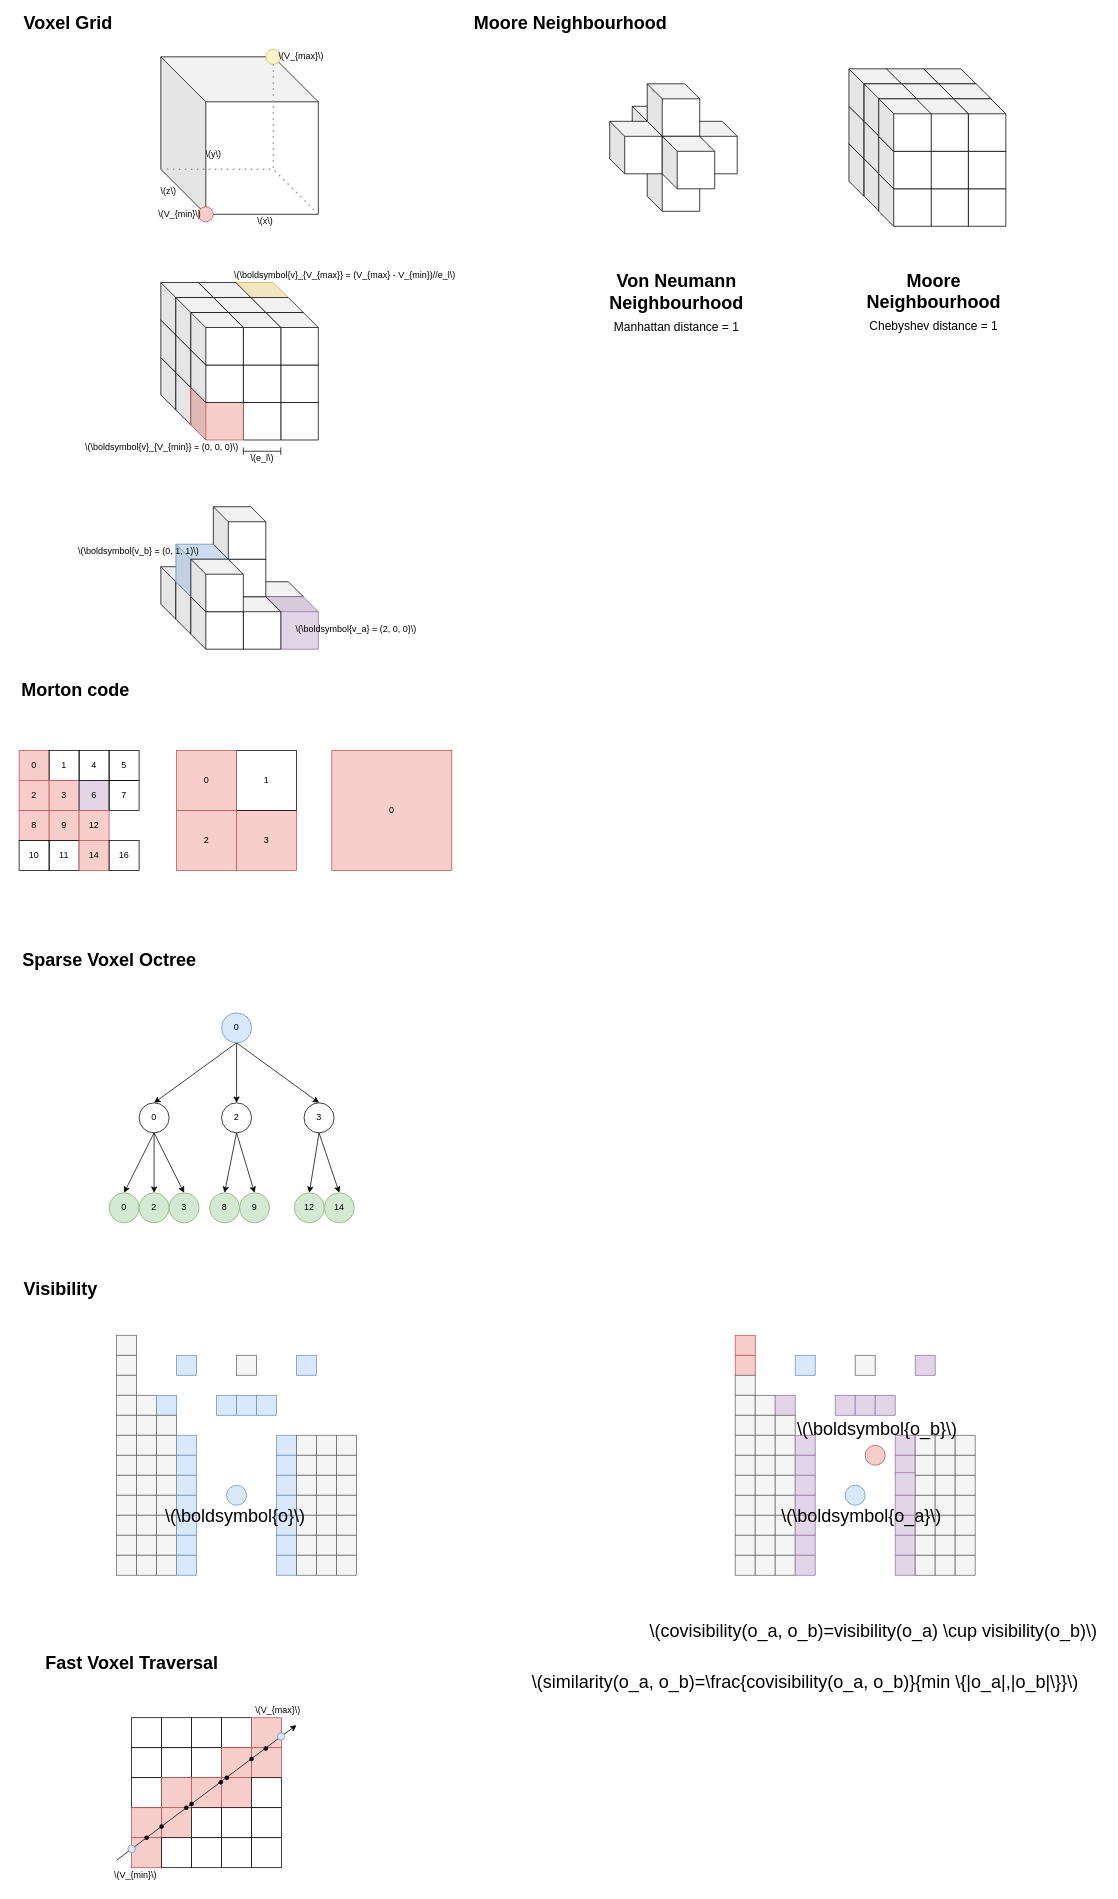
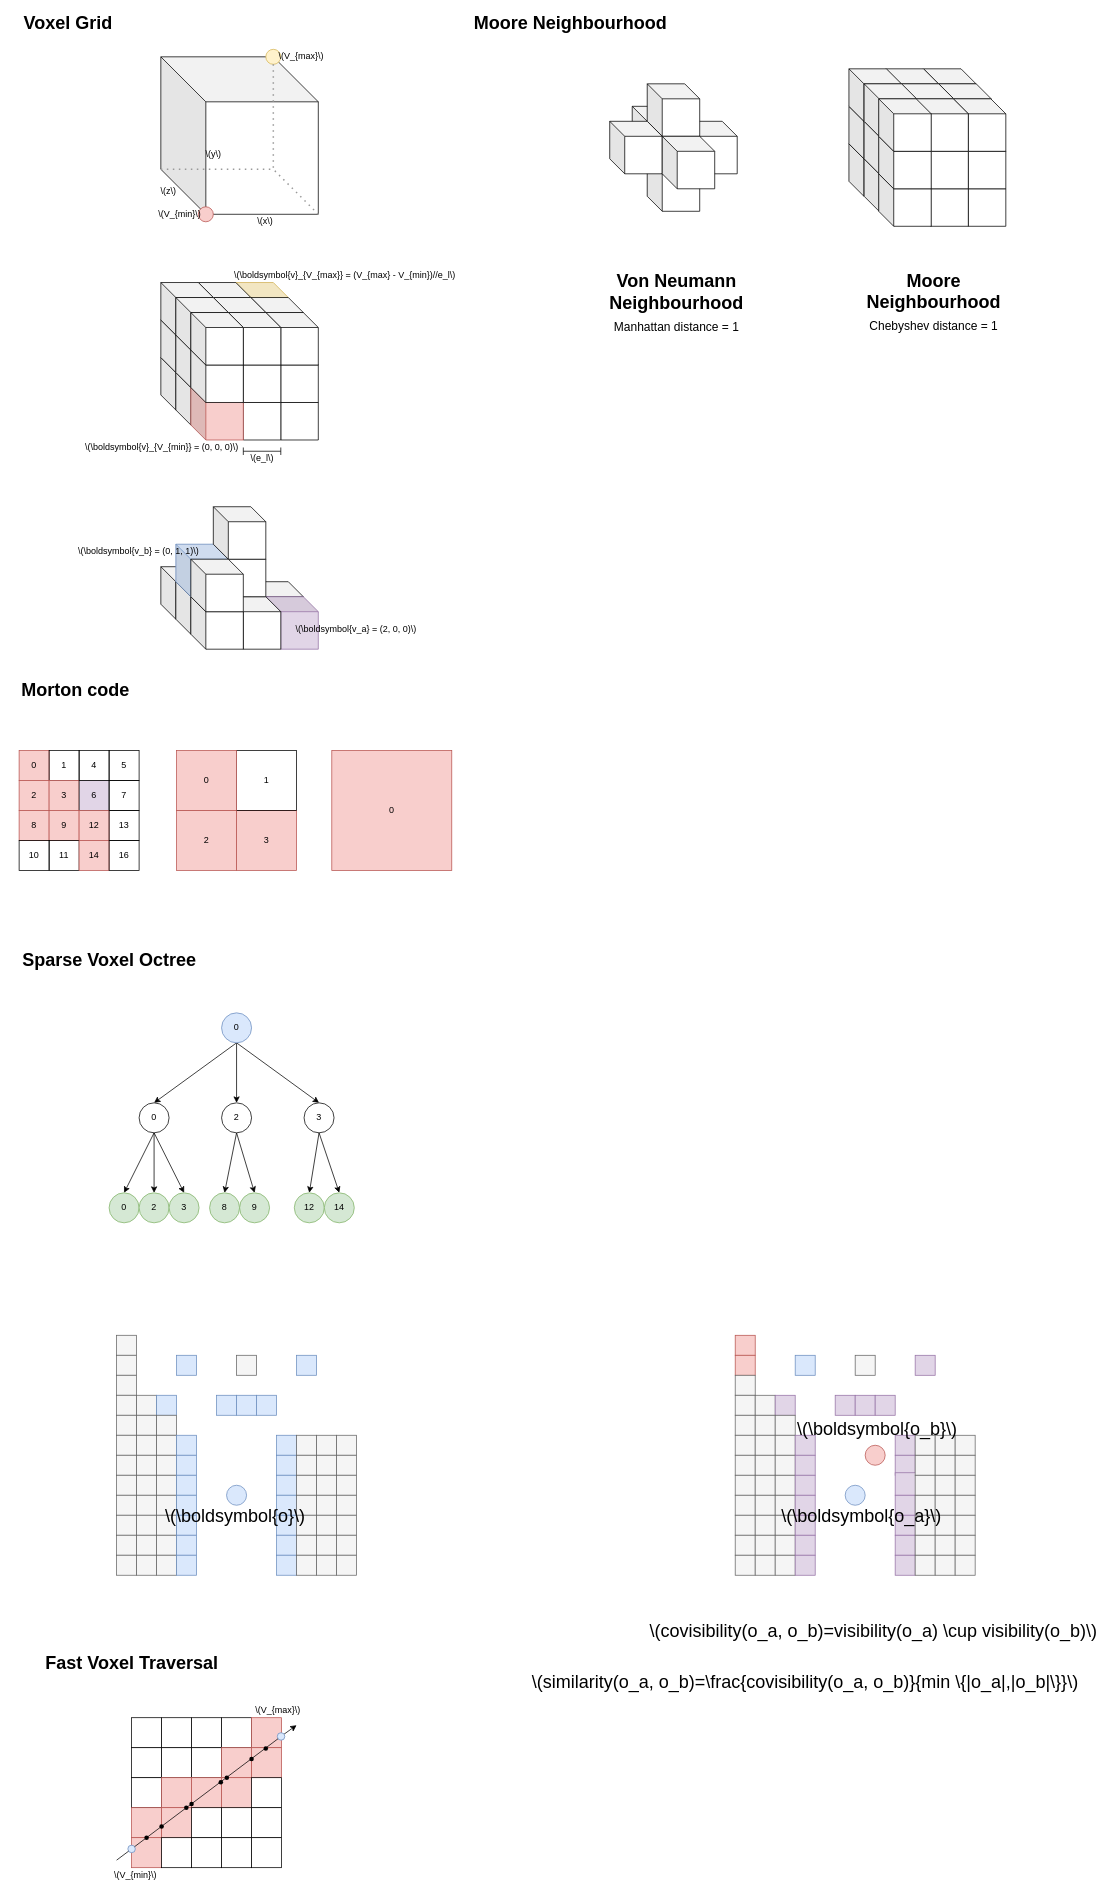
+ <mxCell id="84" value="13" style="whiteSpace=wrap;html=1;aspect=fixed;fillColor=none;" parent="72" vertex="1"><mxGeometry x="120" y="80" width="40" height="40" as="geometry" /></mxCell>
- <mxCell id="191" value="&lt;font style=&quot;font-size: 24px&quot;&gt;&lt;b&gt;Visibility&lt;/b&gt;&lt;/font&gt;" style="text;html=1;align=center;verticalAlign=middle;resizable=0;points=[];autosize=1;strokeColor=none;fillColor=none;" parent="1" vertex="1"><mxGeometry x="25" y="1709" width="110" height="20" as="geometry" /></mxCell>
